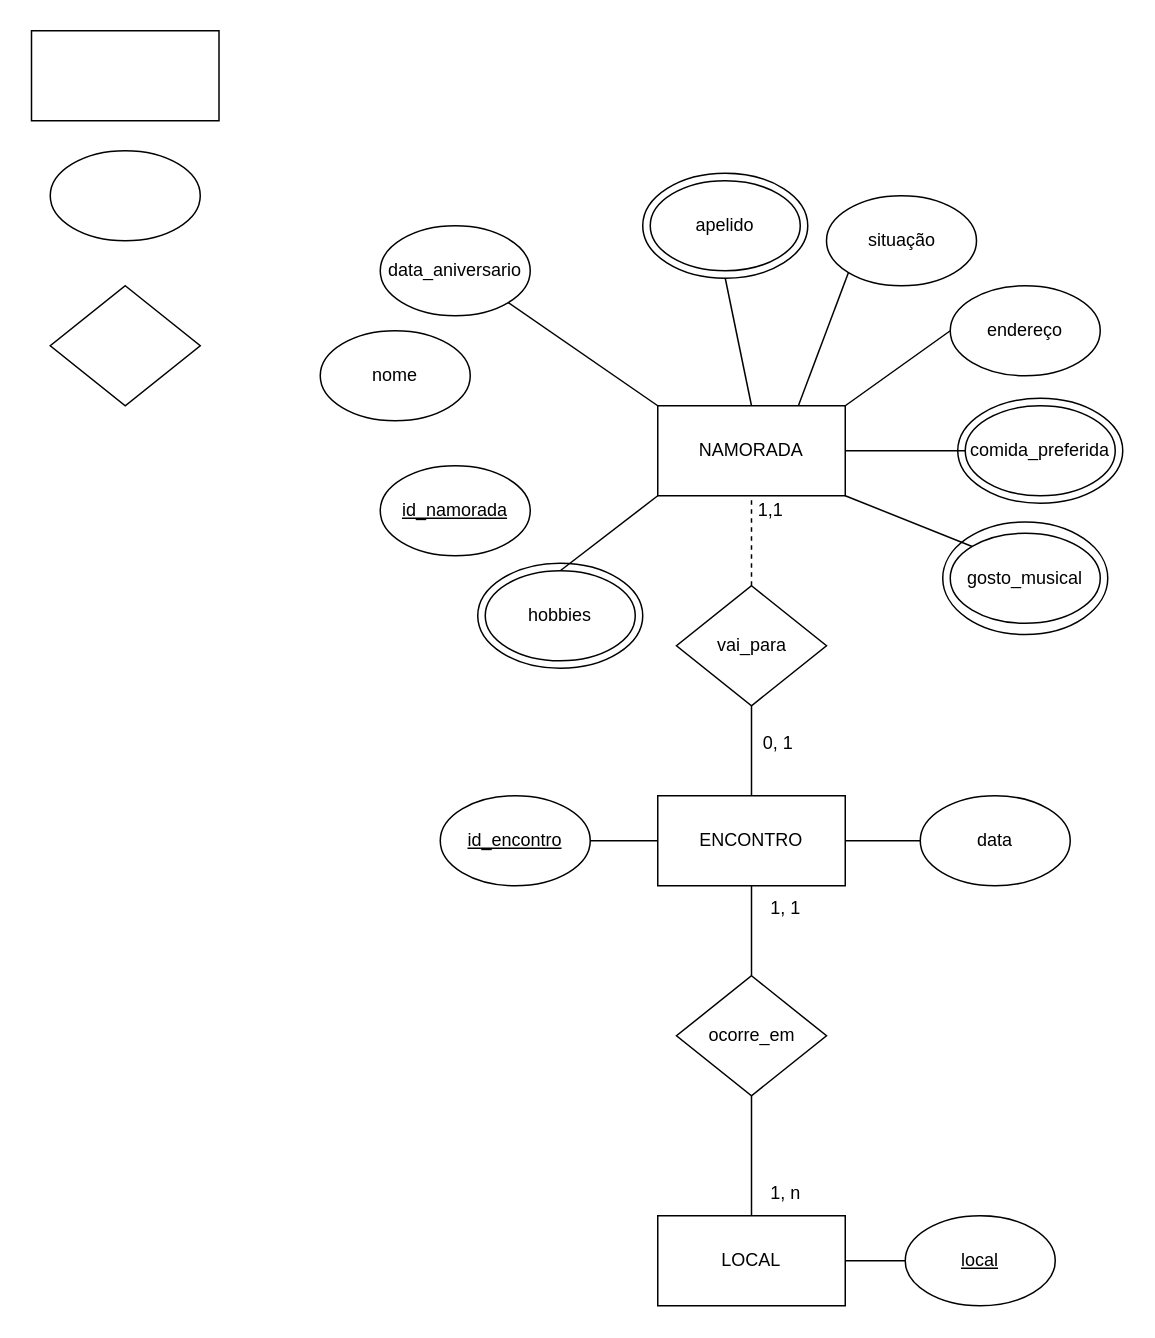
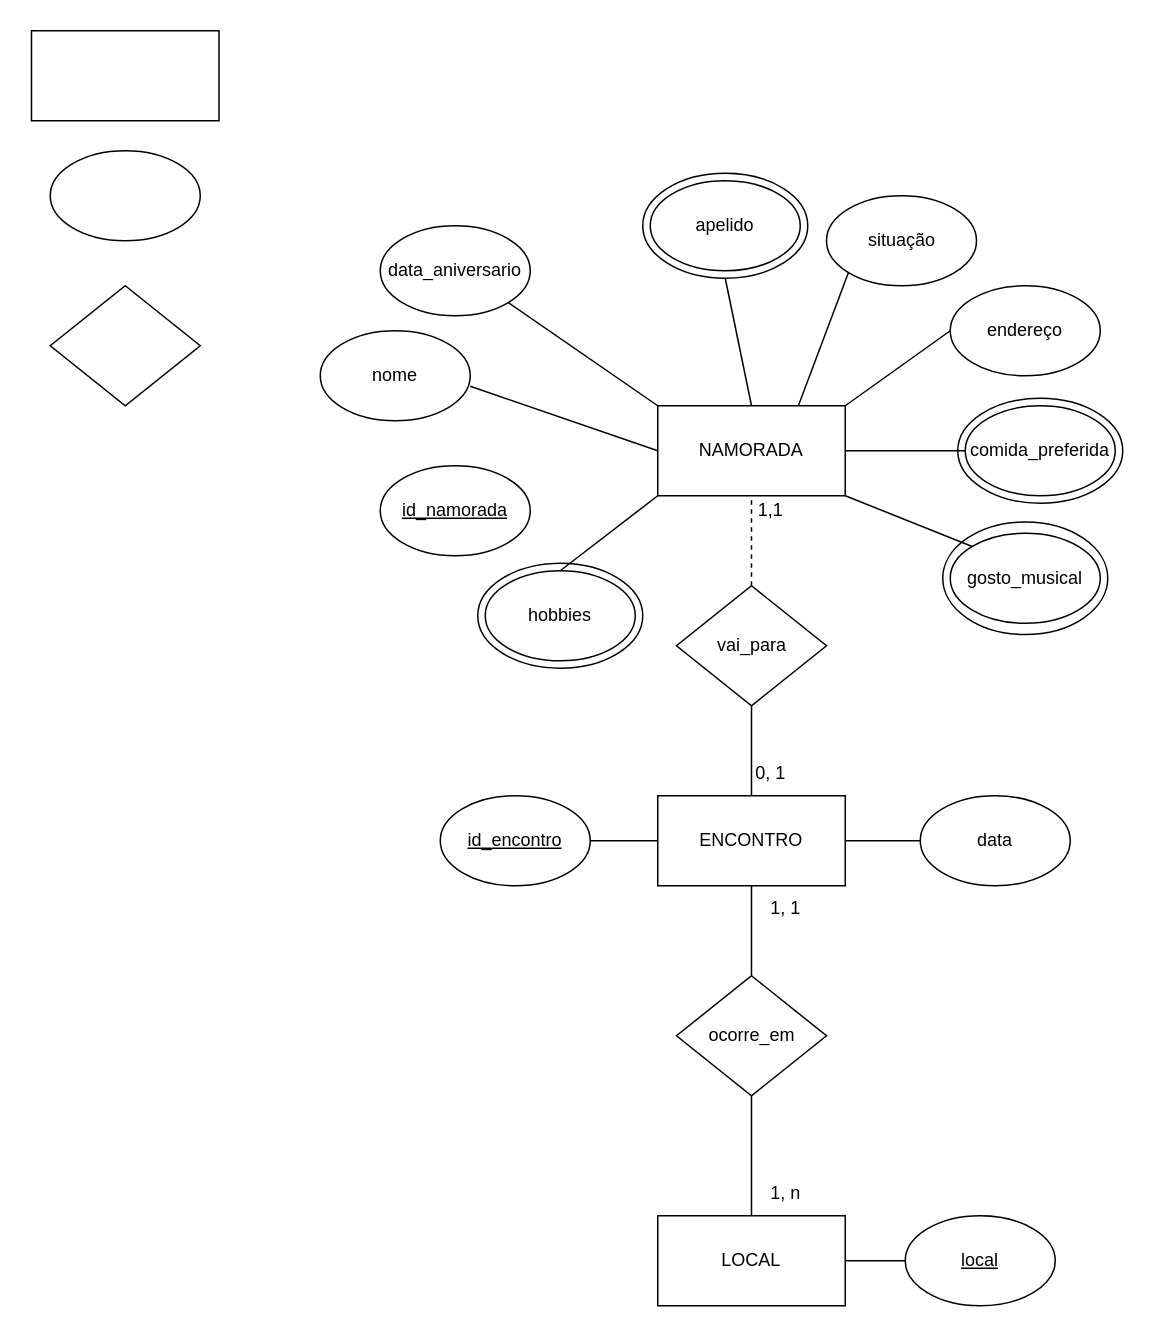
+ <mxCell id="32" value="" style="endArrow=none;html=1;entryX=1;entryY=0.617;entryDx=0;entryDy=0;exitX=0;exitY=0.5;exitDx=0;exitDy=0;entryPerimeter=0;" edge="1" parent="1" source="9" target="23"><mxGeometry width="50" height="50" relative="1" as="geometry"><mxPoint x="458" y="335" as="sourcePoint" /><mxPoint x="373" y="360" as="targetPoint" /></mxGeometry></mxCell>
- <mxCell id="19" value="0, 1" style="text;html=1;align=center;verticalAlign=middle;resizable=0;points=[];autosize=1;strokeColor=none;fillColor=none;" vertex="1" parent="1"><mxGeometry x="498" y="480" width="40" height="30" as="geometry" /></mxCell>
+ <mxCell id="19" value="0, 1" style="text;html=1;align=center;verticalAlign=middle;resizable=0;points=[];autosize=1;strokeColor=none;fillColor=none;" vertex="1" parent="1"><mxGeometry x="493" y="500" width="40" height="30" as="geometry" /></mxCell>
